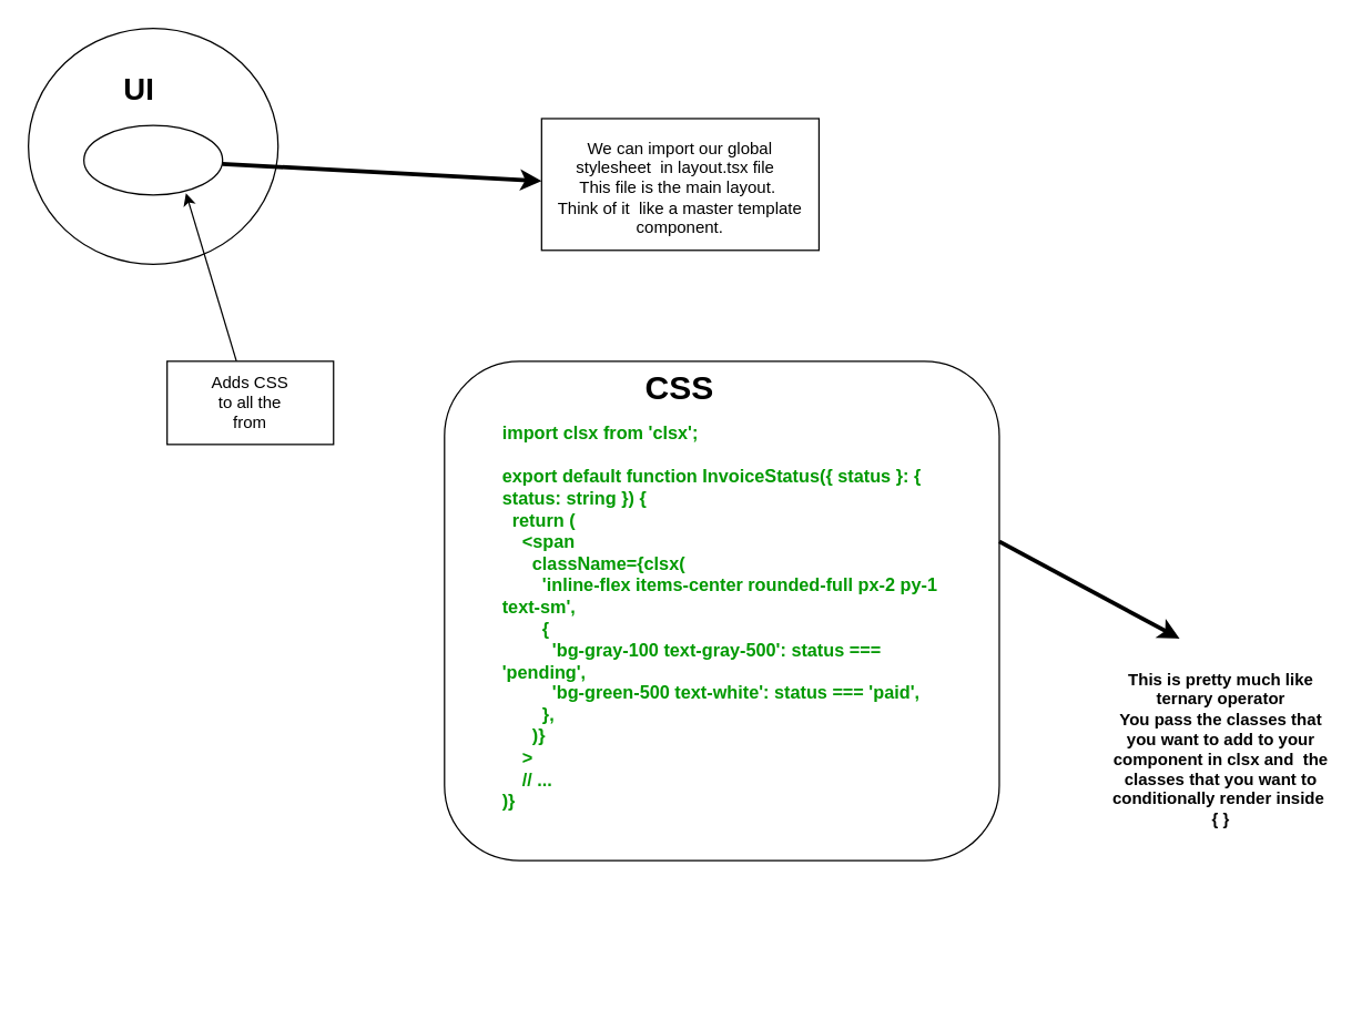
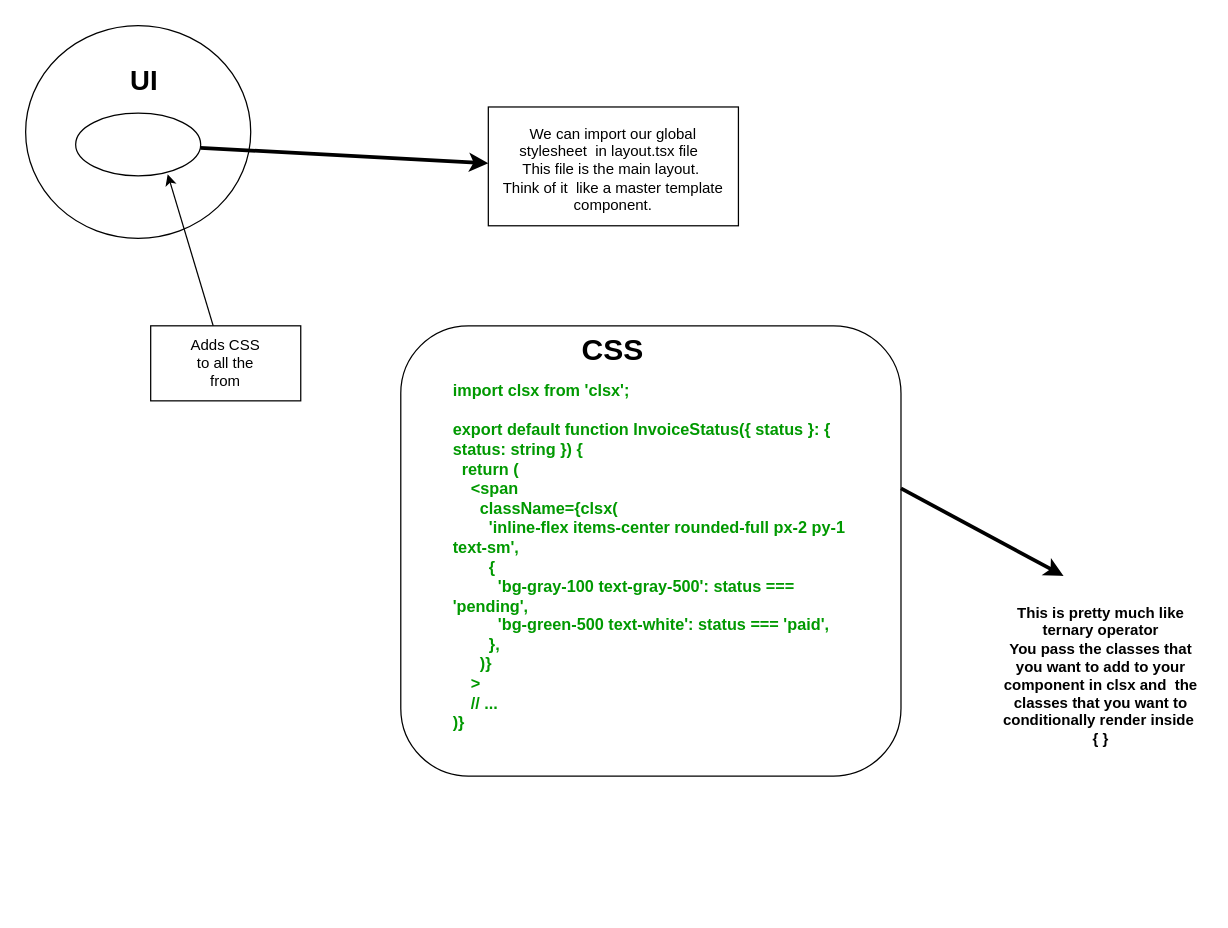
- <mxCell id="4" value="&lt;font style=&quot;font-size: 22px;&quot;&gt;&lt;b&gt;UI&lt;/b&gt;&lt;/font&gt;" style="text;html=1;strokeColor=none;fillColor=none;align=center;verticalAlign=middle;whiteSpace=wrap;rounded=0;" vertex="1" parent="1"><mxGeometry x="70" y="50" width="60" height="30" as="geometry" /></mxCell>
+ <mxCell id="4" value="&lt;font style=&quot;font-size: 22px;&quot;&gt;&lt;b&gt;UI&lt;/b&gt;&lt;/font&gt;" style="text;html=1;strokeColor=none;fillColor=none;align=center;verticalAlign=middle;whiteSpace=wrap;rounded=0;" vertex="1" parent="1"><mxGeometry x="85" y="50" width="60" height="30" as="geometry" /></mxCell>
